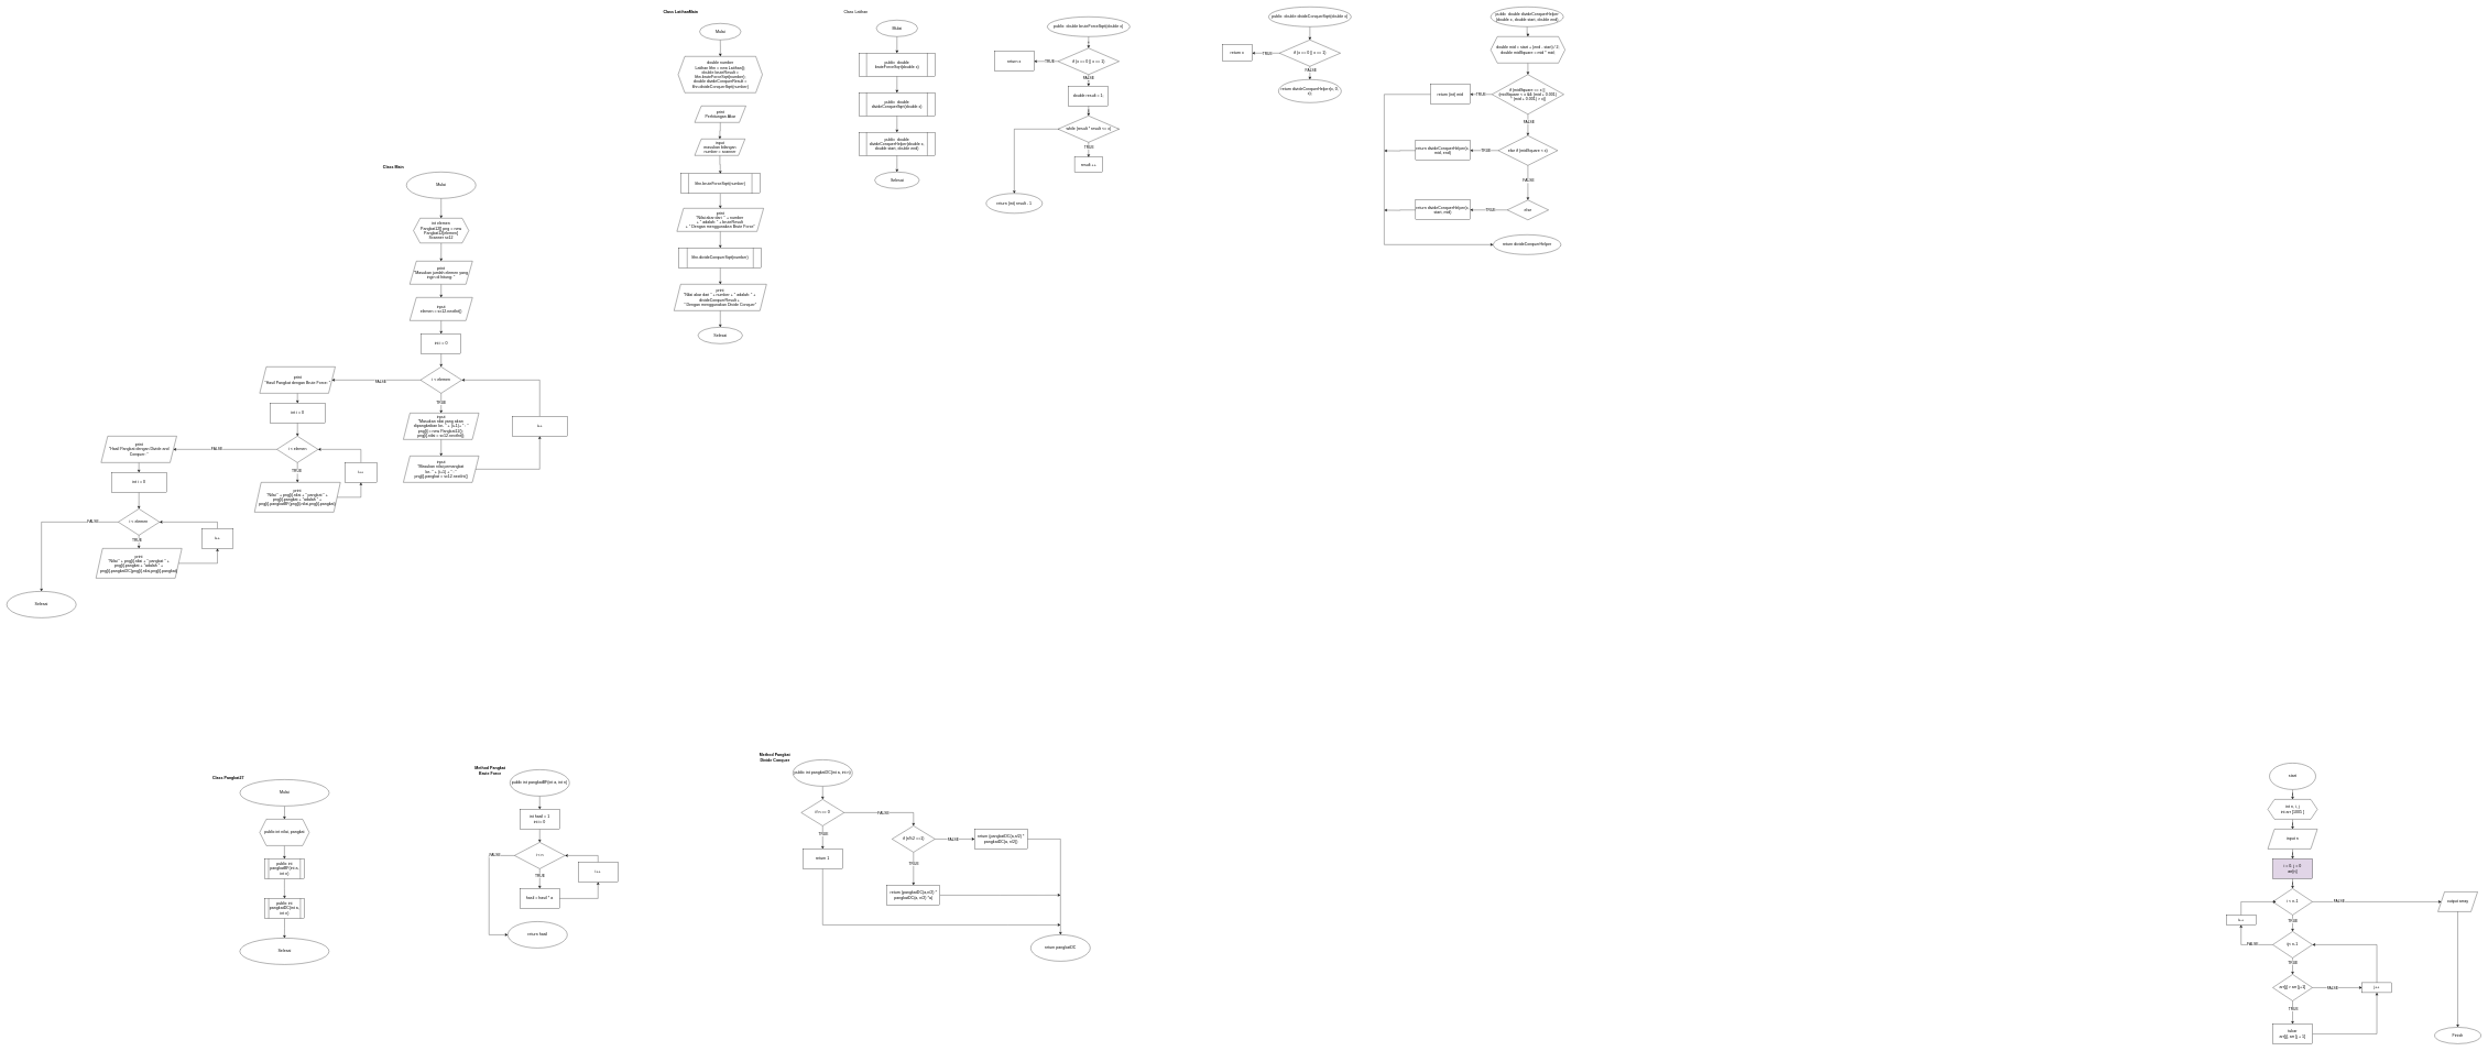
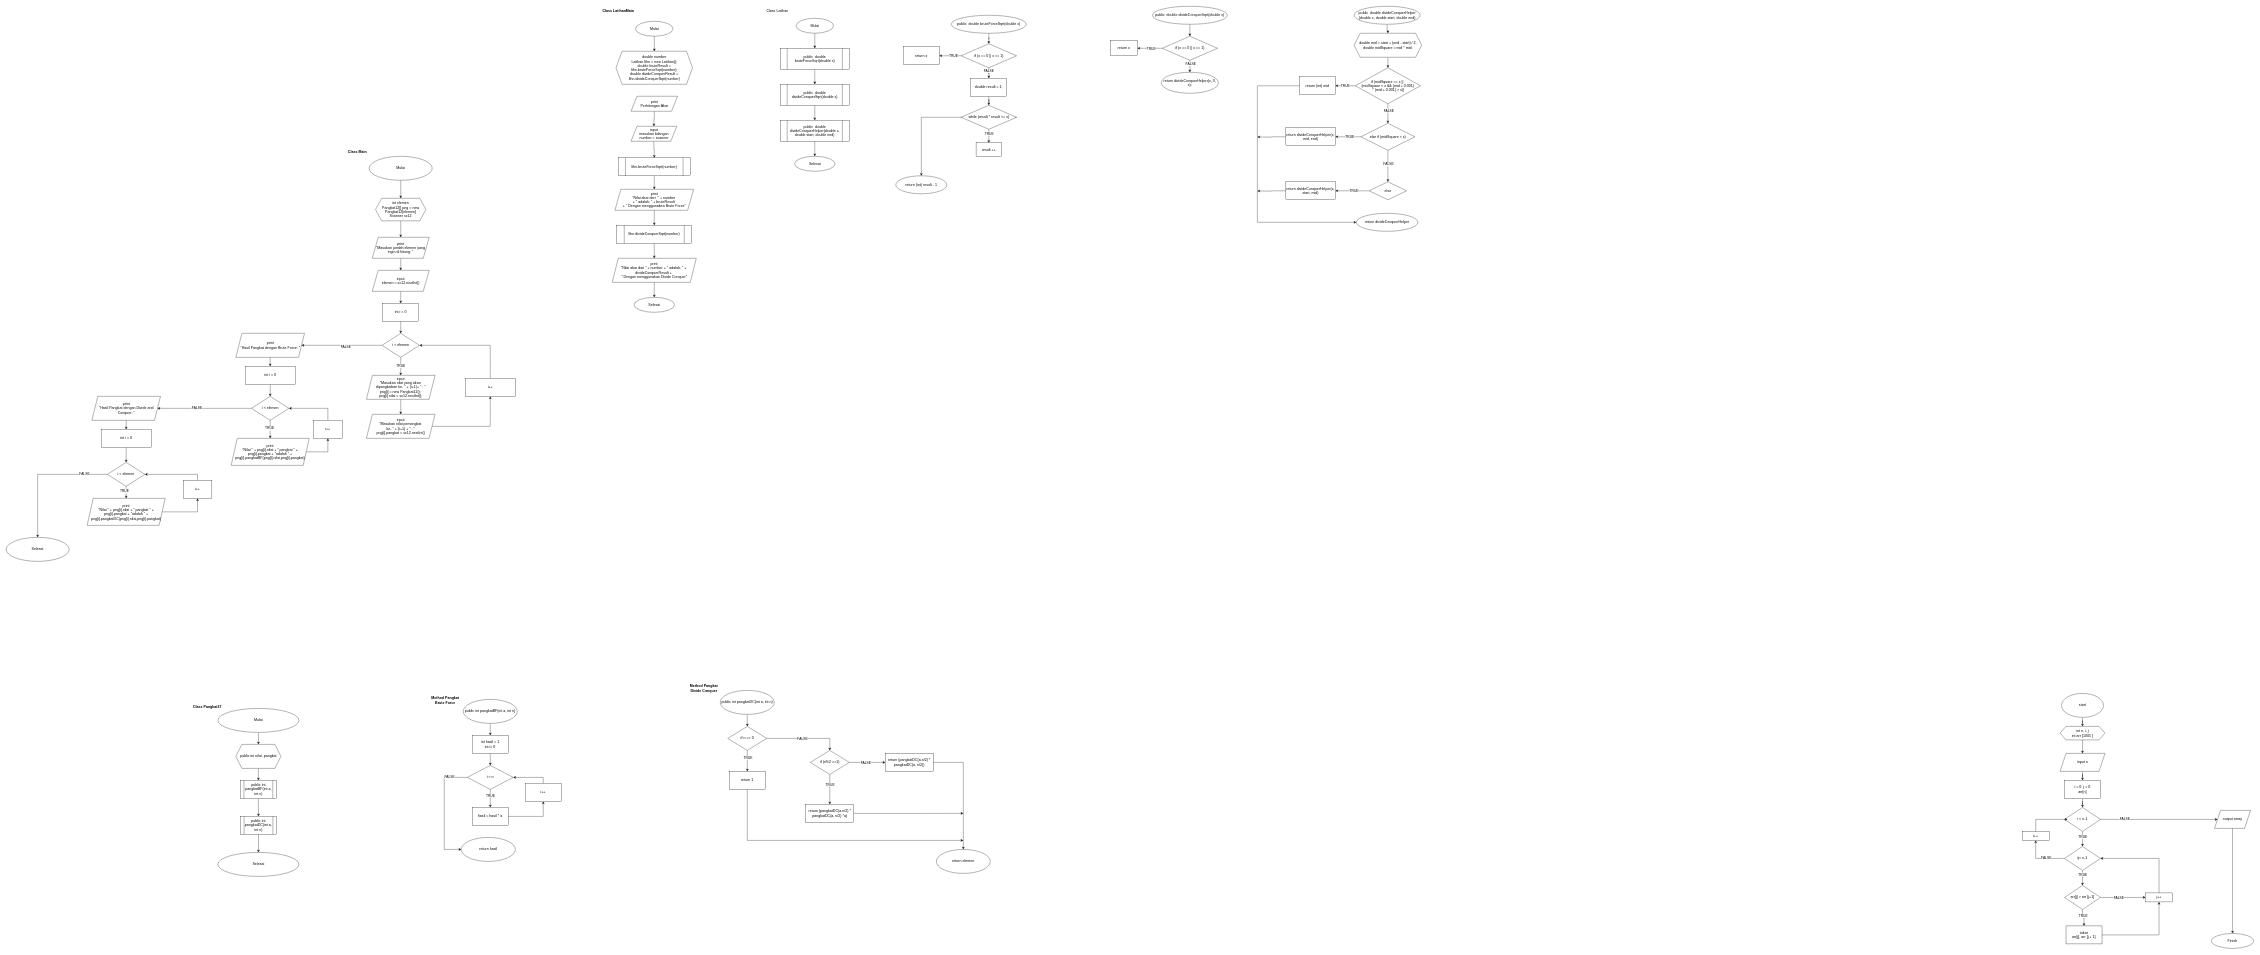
- <mxCell id="176" value="int n, i, j&lt;div&gt;int arr [1005 ]&lt;/div&gt;" style="shape=hexagon;perimeter=hexagonPerimeter2;whiteSpace=wrap;html=1;fixedSize=1;" vertex="1" parent="1"><mxGeometry x="6865" y="2420" width="150" height="60" as="geometry" /></mxCell>
+ <mxCell id="176" value="int n, i, j&lt;div&gt;int arr [1005 ]&lt;/div&gt;" style="shape=hexagon;perimeter=hexagonPerimeter2;whiteSpace=wrap;html=1;fixedSize=1;" vertex="1" parent="1"><mxGeometry x="6865" y="2420" width="150" height="45" as="geometry" /></mxCell>
- <mxCell id="180" value="i = 0. j = 0&lt;div&gt;arr[n]&lt;/div&gt;" style="rounded=0;whiteSpace=wrap;html=1;fillColor=#e1d5e7;" vertex="1" parent="1"><mxGeometry x="6880" y="2600" width="120" height="60" as="geometry" /></mxCell>
+ <mxCell id="180" value="i = 0. j = 0&lt;div&gt;arr[n]&lt;/div&gt;" style="rounded=0;whiteSpace=wrap;html=1;" vertex="1" parent="1"><mxGeometry x="6880" y="2600" width="120" height="60" as="geometry" /></mxCell>
- <mxCell id="169" value="return pangkatDC" style="ellipse;whiteSpace=wrap;html=1;" vertex="1" parent="1"><mxGeometry x="3120" y="2830" width="180" height="80" as="geometry" /></mxCell>
+ <mxCell id="169" value="return elemen" style="ellipse;whiteSpace=wrap;html=1;" vertex="1" parent="1"><mxGeometry x="3120" y="2830" width="180" height="80" as="geometry" /></mxCell>
- <mxCell id="200" value="tukar&lt;div&gt;arr[j], arr [j + 1]&lt;/div&gt;" style="rounded=0;whiteSpace=wrap;html=1;" vertex="1" parent="1"><mxGeometry x="6880" y="3100" width="120" height="60" as="geometry" /></mxCell>
+ <mxCell id="200" value="tukar&lt;div&gt;arr[j], arr [j + 1]&lt;/div&gt;" style="rounded=0;whiteSpace=wrap;html=1;" vertex="1" parent="1"><mxGeometry x="6885" y="3085" width="120" height="60" as="geometry" /></mxCell>
